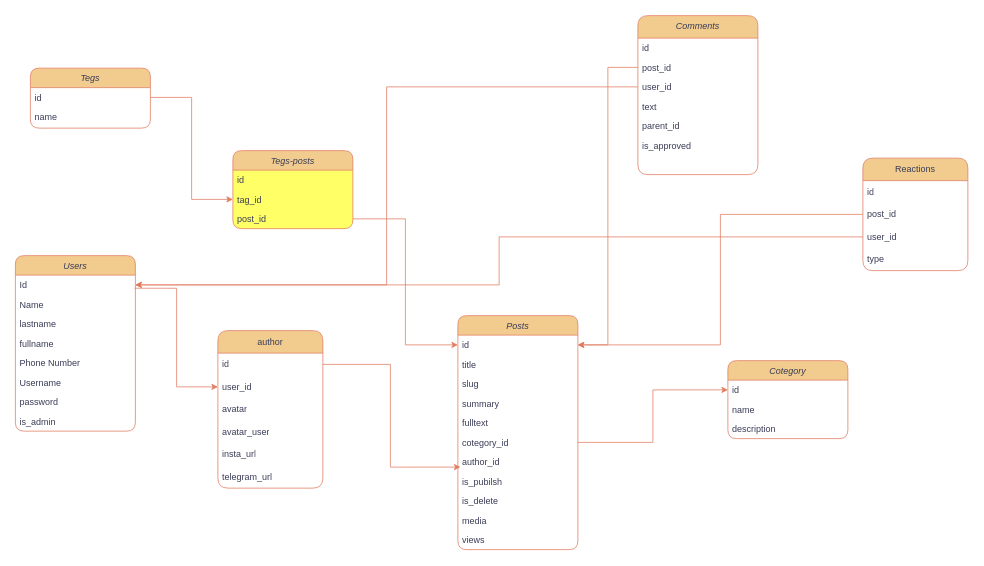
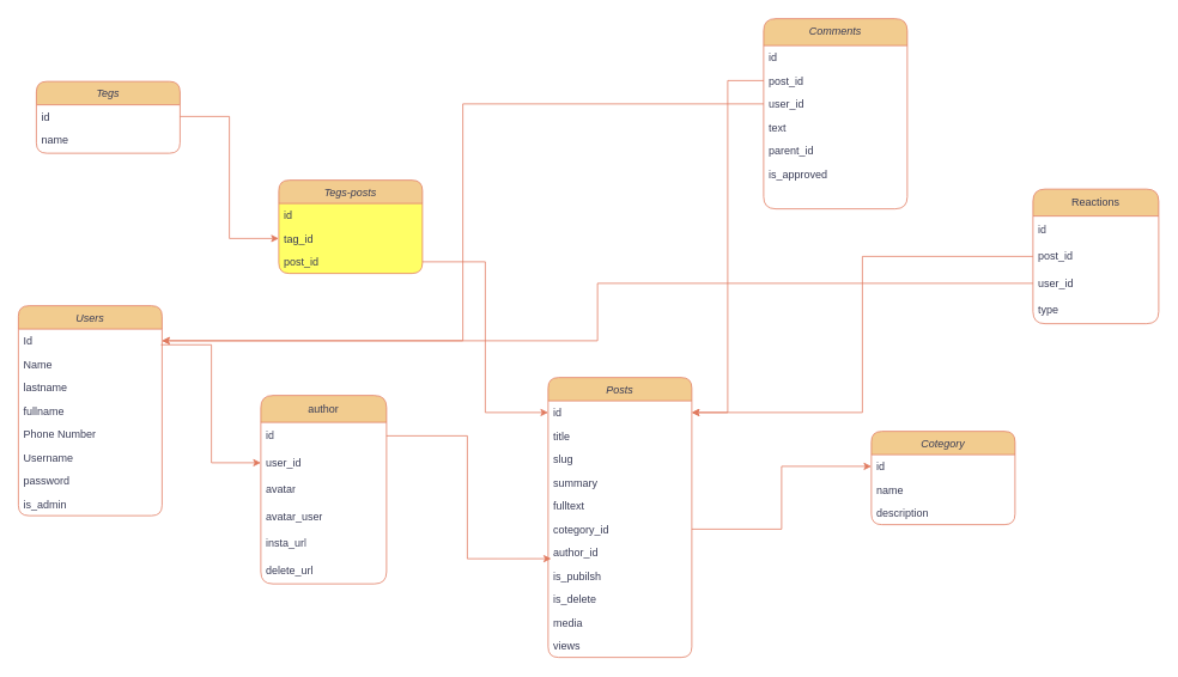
- <mxCell id="44" value="telegram_url" style="text;strokeColor=none;fillColor=none;align=left;verticalAlign=middle;spacingLeft=4;spacingRight=4;overflow=hidden;points=[[0,0.5],[1,0.5]];portConstraint=eastwest;rotatable=0;whiteSpace=wrap;html=1;fontColor=#393C56;" vertex="1" parent="38"><mxGeometry y="180" width="140" height="30" as="geometry" /></mxCell>
+ <mxCell id="44" value="delete_url" style="text;strokeColor=none;fillColor=none;align=left;verticalAlign=middle;spacingLeft=4;spacingRight=4;overflow=hidden;points=[[0,0.5],[1,0.5]];portConstraint=eastwest;rotatable=0;whiteSpace=wrap;html=1;fontColor=#393C56;" vertex="1" parent="38"><mxGeometry y="180" width="140" height="30" as="geometry" /></mxCell>
